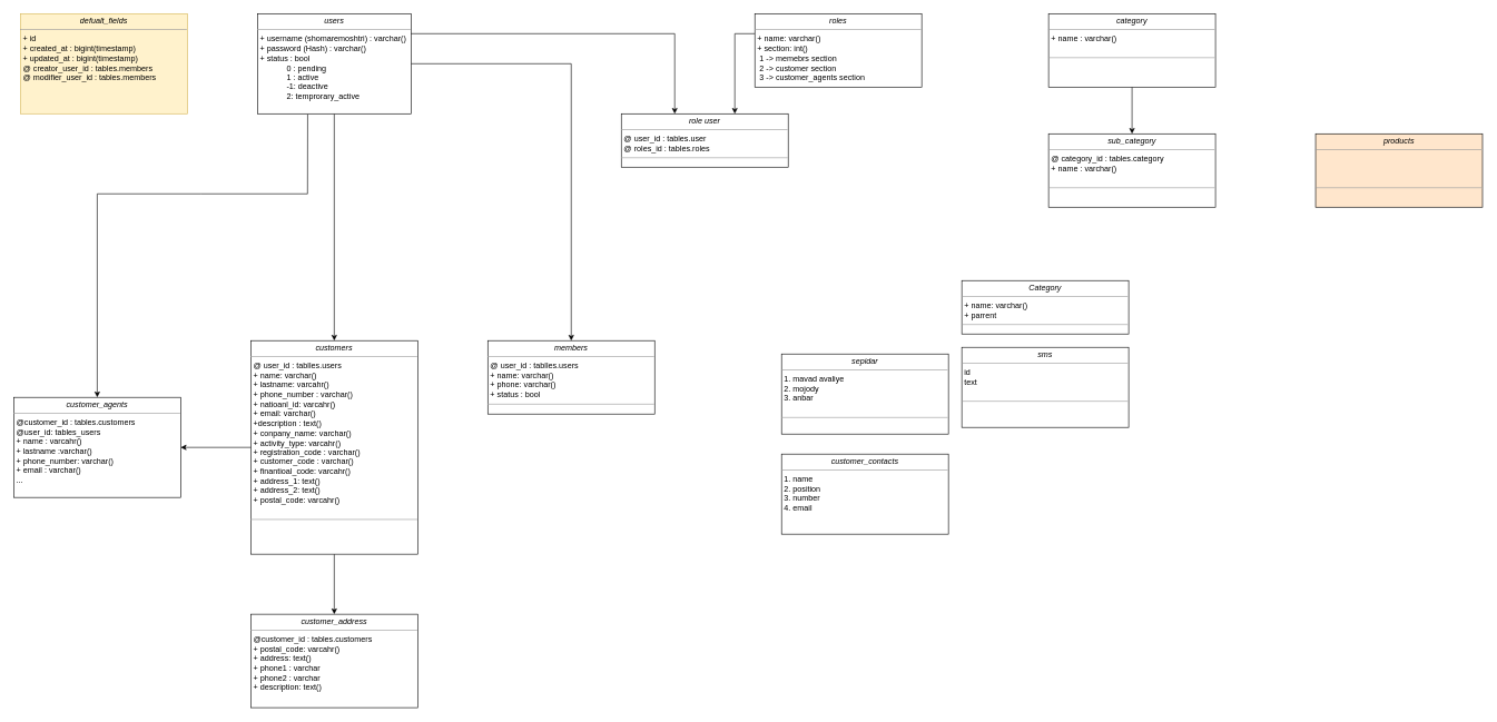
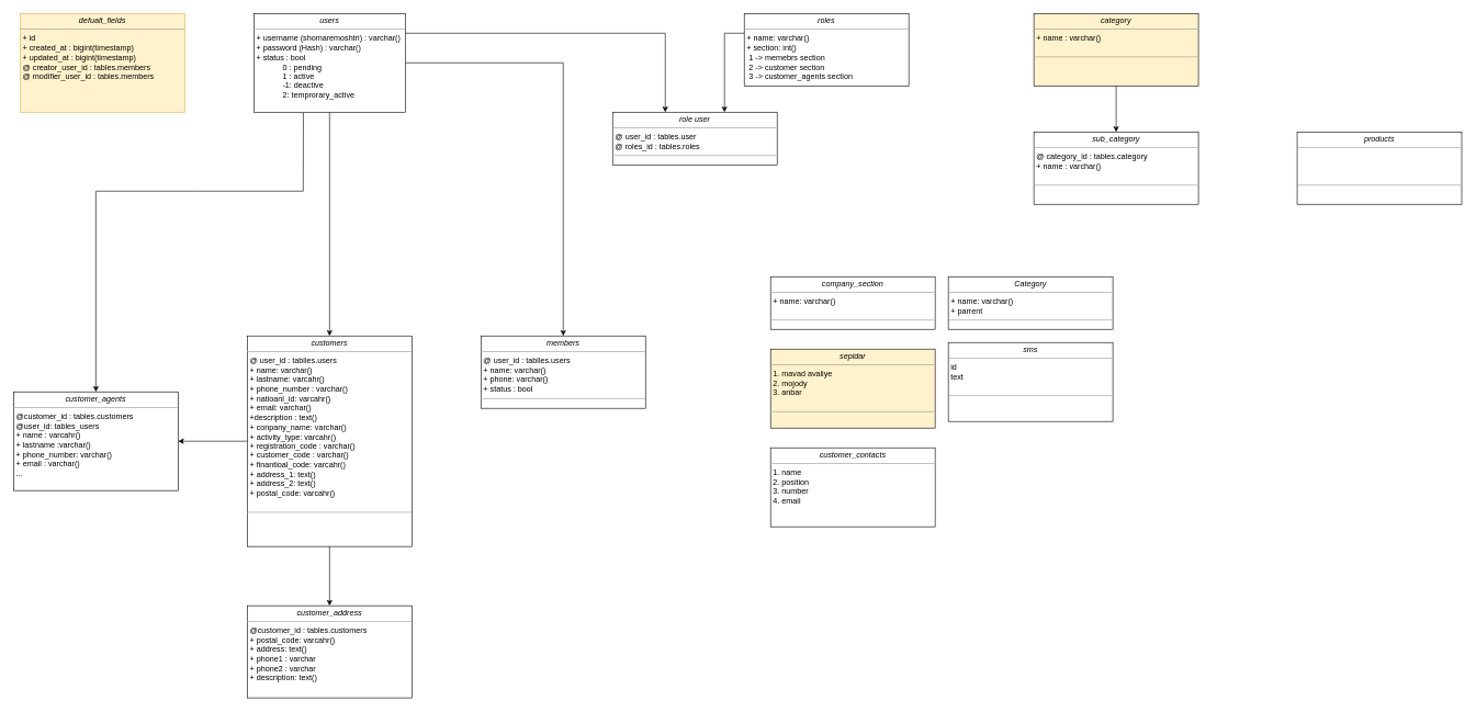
- <mxCell id="18" value="&lt;p style=&quot;margin:0px;margin-top:4px;text-align:center;&quot;&gt;&lt;i&gt;category&lt;/i&gt;&lt;/p&gt;&lt;hr size=&quot;1&quot;&gt;&lt;p style=&quot;margin:0px;margin-left:4px;&quot;&gt;+ name : varchar()&lt;/p&gt;&lt;p style=&quot;margin:0px;margin-left:4px;&quot;&gt;&lt;br&gt;&lt;/p&gt;&lt;hr size=&quot;1&quot;&gt;&lt;p style=&quot;margin:0px;margin-left:4px;&quot;&gt;&lt;br&gt;&lt;/p&gt;" style="verticalAlign=top;align=left;overflow=fill;fontSize=12;fontFamily=Helvetica;html=1;rounded=0;shadow=0;comic=0;labelBackgroundColor=none;strokeWidth=1" parent="1" vertex="1"><mxGeometry x="1570" y="20" width="250" height="110" as="geometry" /></mxCell>
+ <mxCell id="18" value="&lt;p style=&quot;margin:0px;margin-top:4px;text-align:center;&quot;&gt;&lt;i&gt;category&lt;/i&gt;&lt;/p&gt;&lt;hr size=&quot;1&quot;&gt;&lt;p style=&quot;margin:0px;margin-left:4px;&quot;&gt;+ name : varchar()&lt;/p&gt;&lt;p style=&quot;margin:0px;margin-left:4px;&quot;&gt;&lt;br&gt;&lt;/p&gt;&lt;hr size=&quot;1&quot;&gt;&lt;p style=&quot;margin:0px;margin-left:4px;&quot;&gt;&lt;br&gt;&lt;/p&gt;" style="verticalAlign=top;align=left;overflow=fill;fontSize=12;fontFamily=Helvetica;html=1;rounded=0;shadow=0;comic=0;labelBackgroundColor=none;strokeWidth=1;fillColor=#fff2cc;" parent="1" vertex="1"><mxGeometry x="1570" y="20" width="250" height="110" as="geometry" /></mxCell>
- <mxCell id="20" value="&lt;p style=&quot;margin:0px;margin-top:4px;text-align:center;&quot;&gt;&lt;i&gt;products&lt;/i&gt;&lt;/p&gt;&lt;hr size=&quot;1&quot;&gt;&lt;p style=&quot;margin:0px;margin-left:4px;&quot;&gt;&lt;br&gt;&lt;/p&gt;&lt;p style=&quot;margin:0px;margin-left:4px;&quot;&gt;&lt;br&gt;&lt;/p&gt;&lt;p style=&quot;margin:0px;margin-left:4px;&quot;&gt;&lt;br&gt;&lt;/p&gt;&lt;hr size=&quot;1&quot;&gt;&lt;p style=&quot;margin:0px;margin-left:4px;&quot;&gt;&lt;br&gt;&lt;/p&gt;" style="verticalAlign=top;align=left;overflow=fill;fontSize=12;fontFamily=Helvetica;html=1;rounded=0;shadow=0;comic=0;labelBackgroundColor=none;strokeWidth=1;fillColor=#ffe6cc;" parent="1" vertex="1"><mxGeometry x="1970" y="200" width="250" height="110" as="geometry" /></mxCell>
+ <mxCell id="20" value="&lt;p style=&quot;margin:0px;margin-top:4px;text-align:center;&quot;&gt;&lt;i&gt;products&lt;/i&gt;&lt;/p&gt;&lt;hr size=&quot;1&quot;&gt;&lt;p style=&quot;margin:0px;margin-left:4px;&quot;&gt;&lt;br&gt;&lt;/p&gt;&lt;p style=&quot;margin:0px;margin-left:4px;&quot;&gt;&lt;br&gt;&lt;/p&gt;&lt;p style=&quot;margin:0px;margin-left:4px;&quot;&gt;&lt;br&gt;&lt;/p&gt;&lt;hr size=&quot;1&quot;&gt;&lt;p style=&quot;margin:0px;margin-left:4px;&quot;&gt;&lt;br&gt;&lt;/p&gt;" style="verticalAlign=top;align=left;overflow=fill;fontSize=12;fontFamily=Helvetica;html=1;rounded=0;shadow=0;comic=0;labelBackgroundColor=none;strokeWidth=1" parent="1" vertex="1"><mxGeometry x="1970" y="200" width="250" height="110" as="geometry" /></mxCell>
+ <mxCell id="21" value="&lt;p style=&quot;margin:0px;margin-top:4px;text-align:center;&quot;&gt;&lt;i&gt;company_section&lt;/i&gt;&lt;/p&gt;&lt;hr size=&quot;1&quot;&gt;&lt;p style=&quot;margin:0px;margin-left:4px;&quot;&gt;&lt;span style=&quot;background-color: initial;&quot;&gt;+ name: varchar()&lt;/span&gt;&lt;/p&gt;&lt;p style=&quot;margin:0px;margin-left:4px;&quot;&gt;&lt;br&gt;&lt;/p&gt;&lt;hr size=&quot;1&quot;&gt;&lt;p style=&quot;margin:0px;margin-left:4px;&quot;&gt;&lt;br&gt;&lt;/p&gt;" style="verticalAlign=top;align=left;overflow=fill;fontSize=12;fontFamily=Helvetica;html=1;rounded=0;shadow=0;comic=0;labelBackgroundColor=none;strokeWidth=1" vertex="1" parent="1"><mxGeometry x="1170" y="420" width="250" height="80" as="geometry" /></mxCell>
- <mxCell id="23" value="&lt;p style=&quot;margin:0px;margin-top:4px;text-align:center;&quot;&gt;&lt;i&gt;sepidar&lt;/i&gt;&lt;/p&gt;&lt;hr size=&quot;1&quot;&gt;&lt;p style=&quot;margin:0px;margin-left:4px;&quot;&gt;1. mavad avaliye&lt;/p&gt;&lt;p style=&quot;margin:0px;margin-left:4px;&quot;&gt;2. mojody&lt;/p&gt;&lt;p style=&quot;margin:0px;margin-left:4px;&quot;&gt;3. anbar&lt;/p&gt;&lt;p style=&quot;margin:0px;margin-left:4px;&quot;&gt;&lt;br&gt;&lt;/p&gt;&lt;hr size=&quot;1&quot;&gt;&lt;p style=&quot;margin:0px;margin-left:4px;&quot;&gt;&lt;br&gt;&lt;/p&gt;" style="verticalAlign=top;align=left;overflow=fill;fontSize=12;fontFamily=Helvetica;html=1;rounded=0;shadow=0;comic=0;labelBackgroundColor=none;strokeWidth=1" vertex="1" parent="1"><mxGeometry x="1170" y="530" width="250" height="120" as="geometry" /></mxCell>
+ <mxCell id="23" value="&lt;p style=&quot;margin:0px;margin-top:4px;text-align:center;&quot;&gt;&lt;i&gt;sepidar&lt;/i&gt;&lt;/p&gt;&lt;hr size=&quot;1&quot;&gt;&lt;p style=&quot;margin:0px;margin-left:4px;&quot;&gt;1. mavad avaliye&lt;/p&gt;&lt;p style=&quot;margin:0px;margin-left:4px;&quot;&gt;2. mojody&lt;/p&gt;&lt;p style=&quot;margin:0px;margin-left:4px;&quot;&gt;3. anbar&lt;/p&gt;&lt;p style=&quot;margin:0px;margin-left:4px;&quot;&gt;&lt;br&gt;&lt;/p&gt;&lt;hr size=&quot;1&quot;&gt;&lt;p style=&quot;margin:0px;margin-left:4px;&quot;&gt;&lt;br&gt;&lt;/p&gt;" style="verticalAlign=top;align=left;overflow=fill;fontSize=12;fontFamily=Helvetica;html=1;rounded=0;shadow=0;comic=0;labelBackgroundColor=none;strokeWidth=1;fillColor=#fff2cc;" vertex="1" parent="1"><mxGeometry x="1170" y="530" width="250" height="120" as="geometry" /></mxCell>
